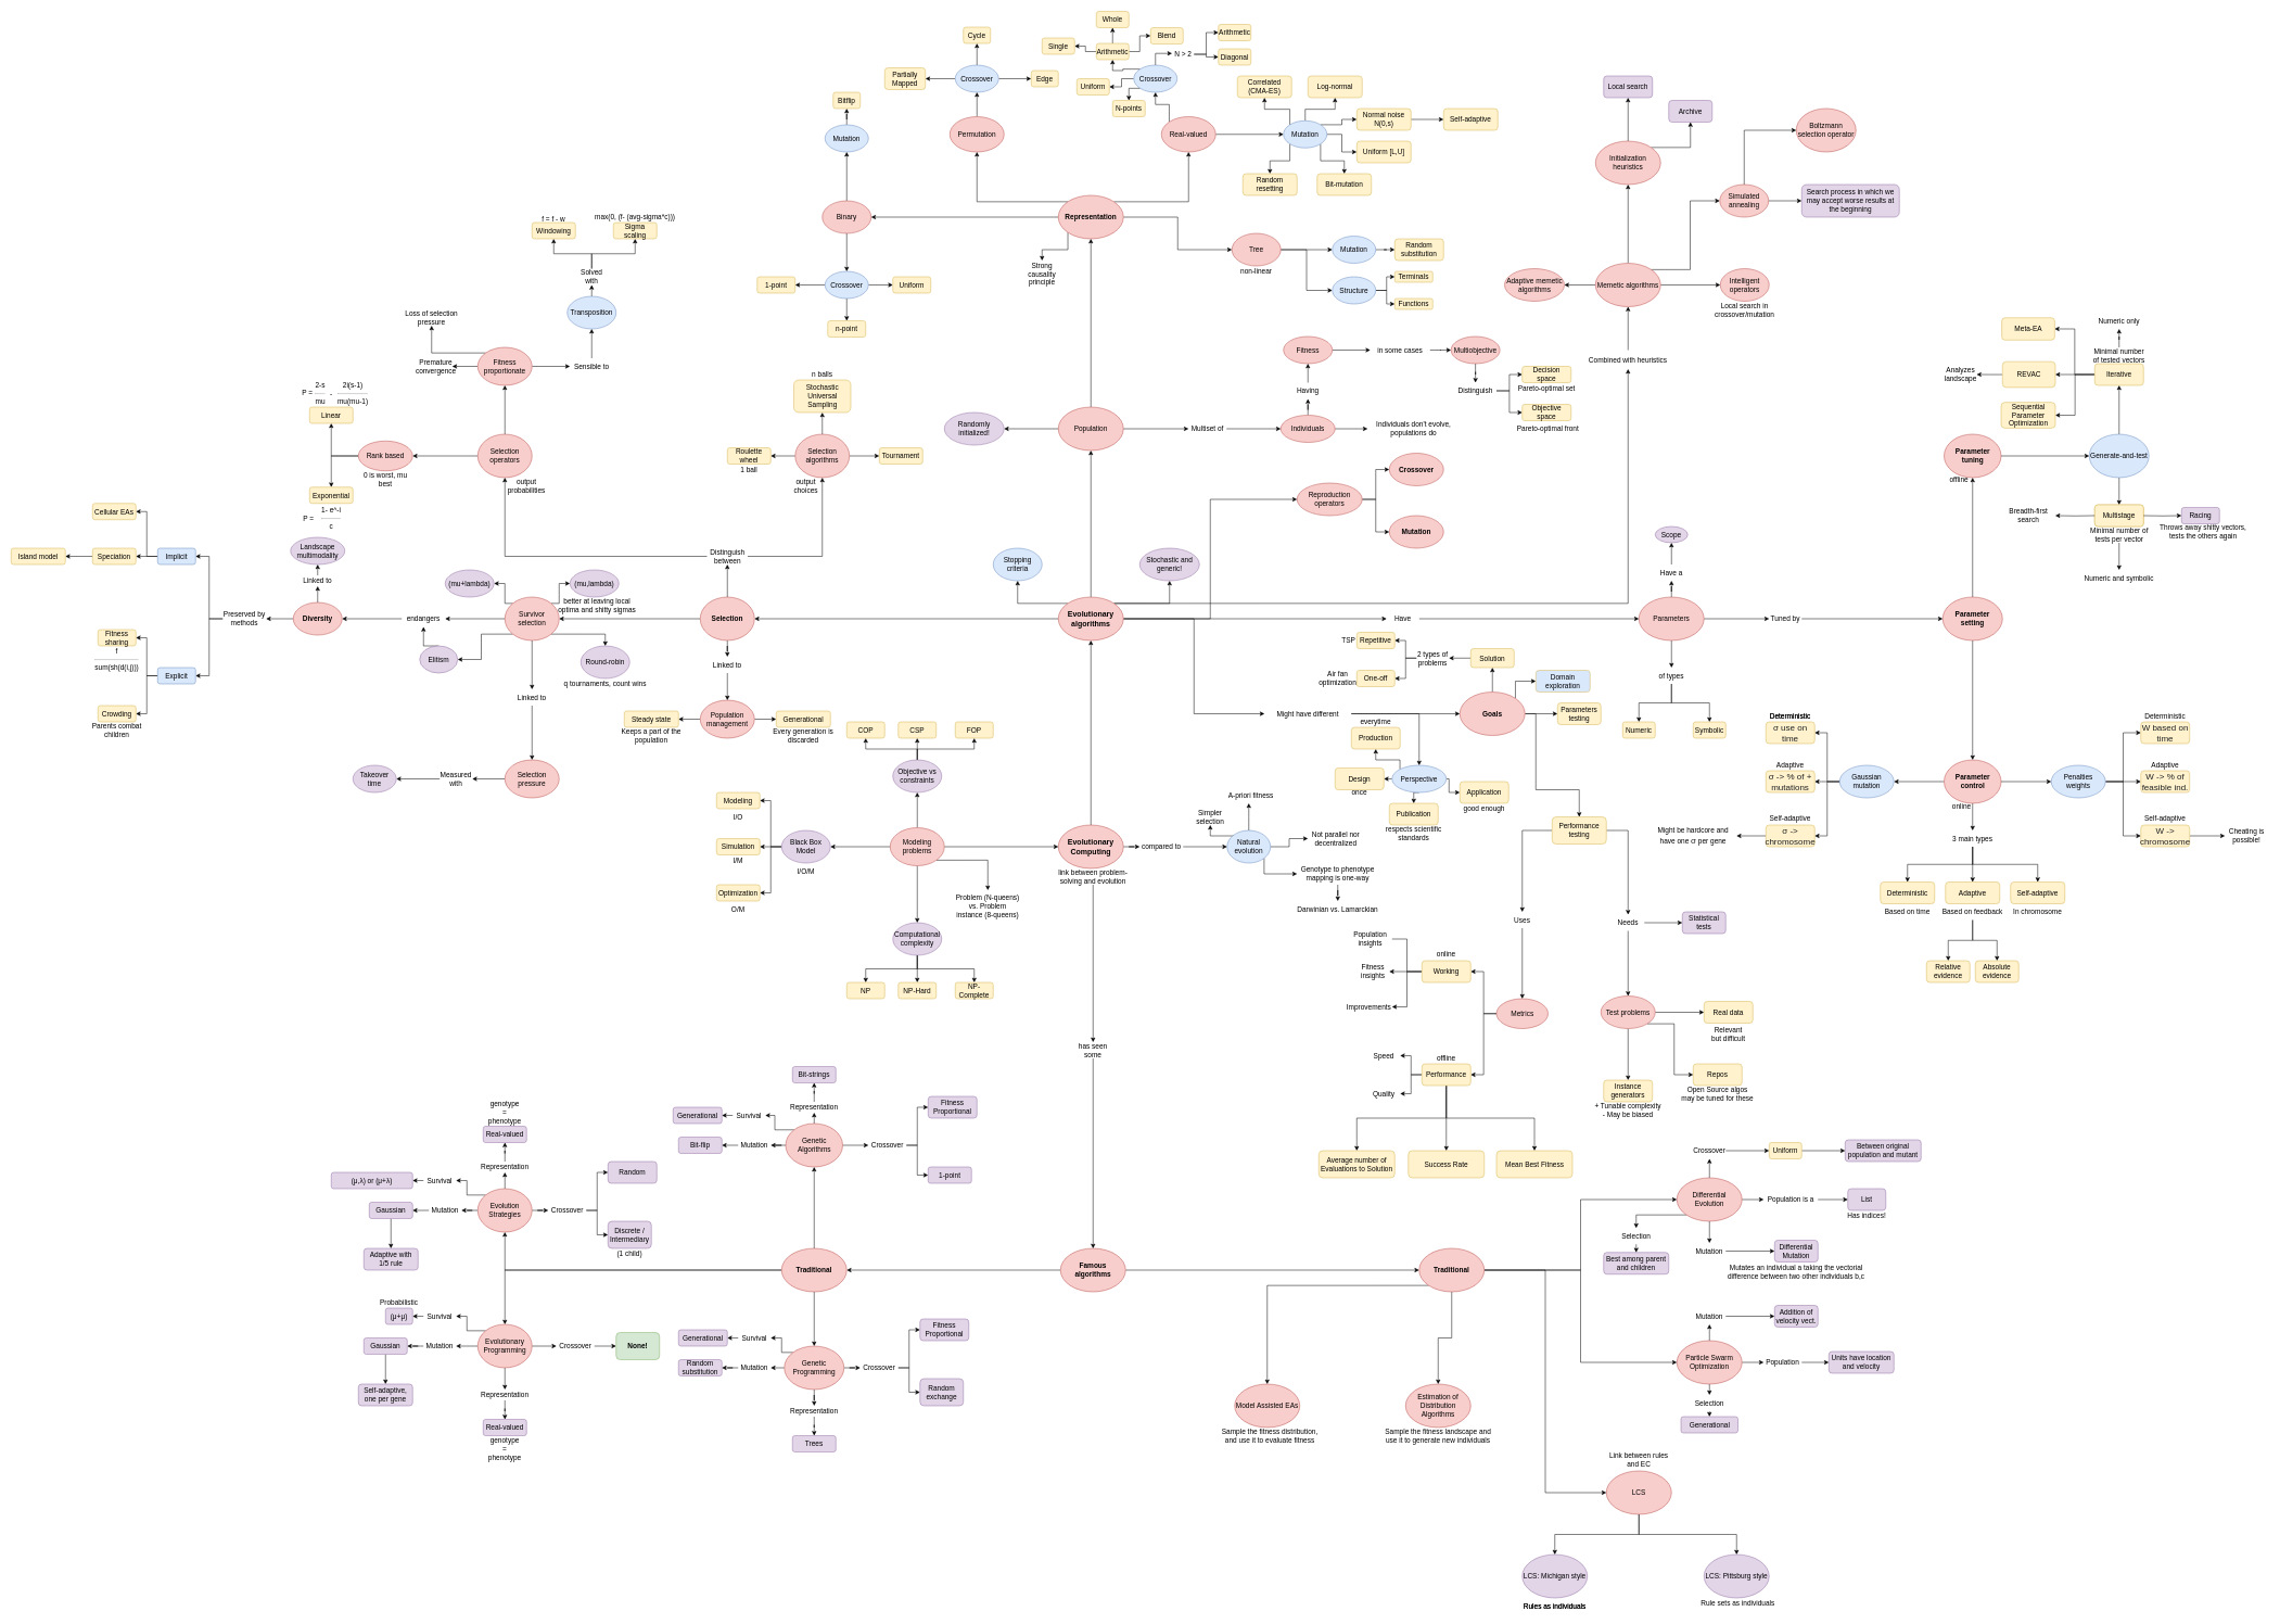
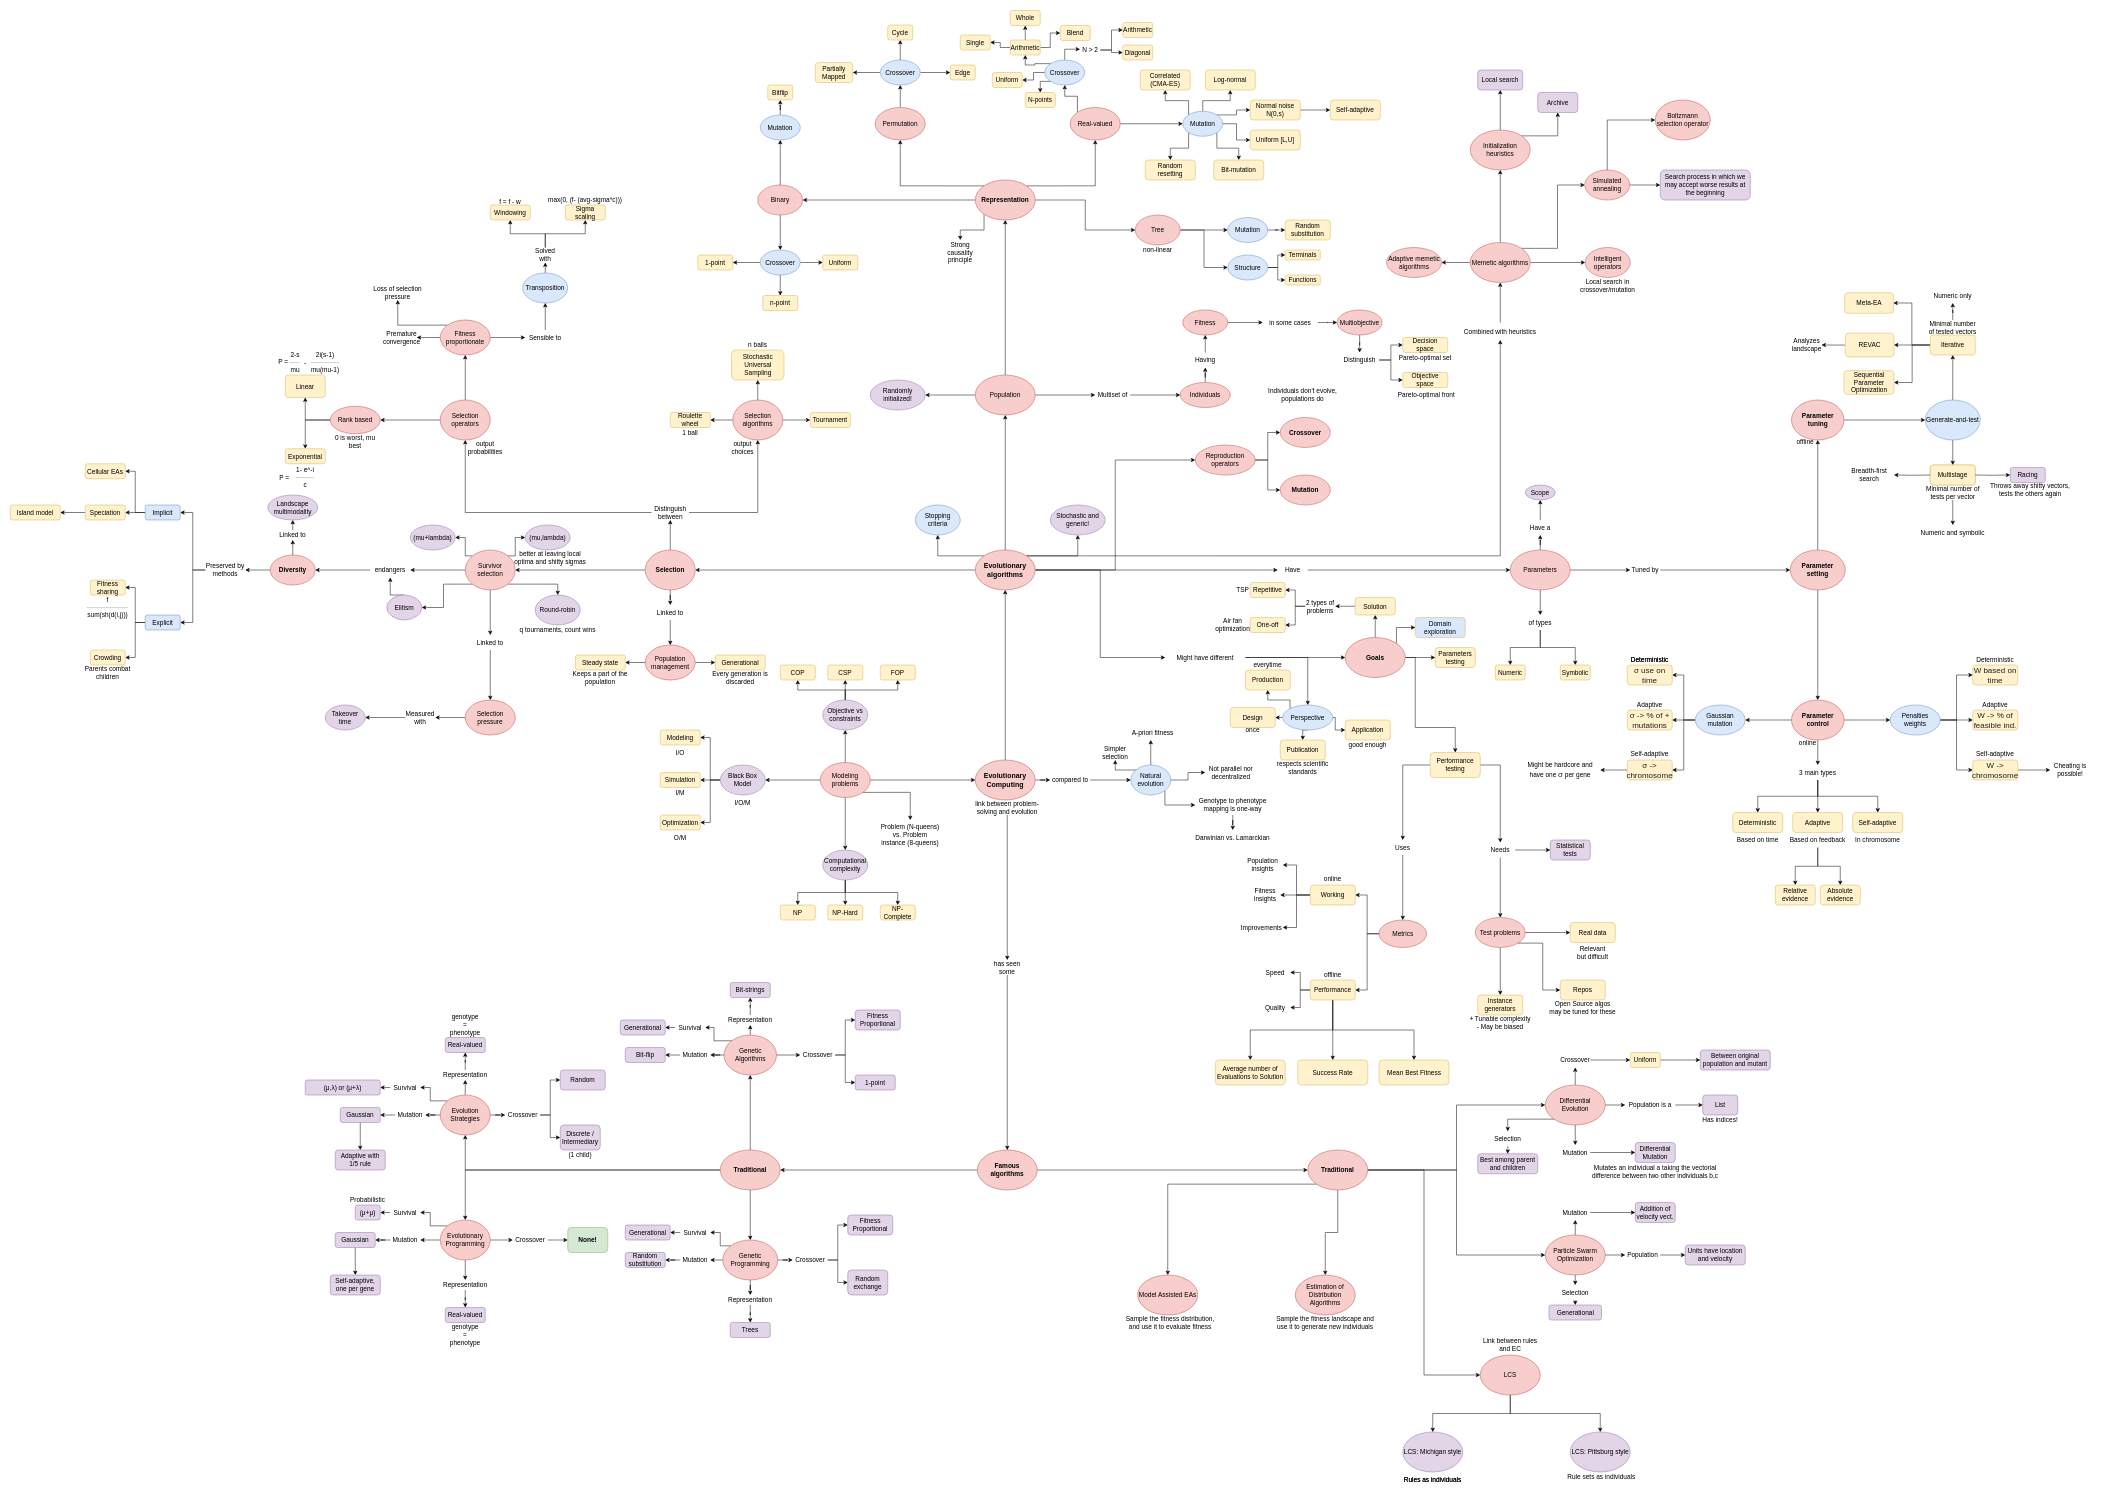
- <mxCell id="205" value="Linear" style="rounded=1;whiteSpace=wrap;html=1;fontSize=13;fillColor=#fff2cc;strokeColor=#d6b656;" parent="1" vertex="1"><mxGeometry x="570" y="749" width="80" height="30" as="geometry" /></mxCell>
+ <mxCell id="205" value="Linear" style="rounded=1;whiteSpace=wrap;html=1;fontSize=13;fillColor=#fff2cc;strokeColor=#d6b656;" parent="1" vertex="1"><mxGeometry x="570" y="749" width="80" height="45" as="geometry" /></mxCell>
- <mxCell id="68" style="edgeStyle=orthogonalEdgeStyle;rounded=0;orthogonalLoop=1;jettySize=auto;html=1;entryX=0;entryY=0.5;entryDx=0;entryDy=0;fontSize=13;" parent="1" source="69" target="74" edge="1"><mxGeometry relative="1" as="geometry" /></mxCell>
- <mxCell id="405" style="edgeStyle=orthogonalEdgeStyle;rounded=0;orthogonalLoop=1;jettySize=auto;html=1;exitX=0;exitY=0.5;exitDx=0;exitDy=0;entryX=1;entryY=0.5;entryDx=0;entryDy=0;fontSize=13;endArrow=none;" edge="1" parent="1" source="407" target="415"><mxGeometry relative="1" as="geometry" /></mxCell>
+ <mxCell id="405" style="edgeStyle=orthogonalEdgeStyle;rounded=0;orthogonalLoop=1;jettySize=auto;html=1;exitX=0;exitY=0.5;exitDx=0;exitDy=0;entryX=1;entryY=0.5;entryDx=0;entryDy=0;fontSize=13;" edge="1" parent="1" source="407" target="415"><mxGeometry relative="1" as="geometry" /></mxCell>
